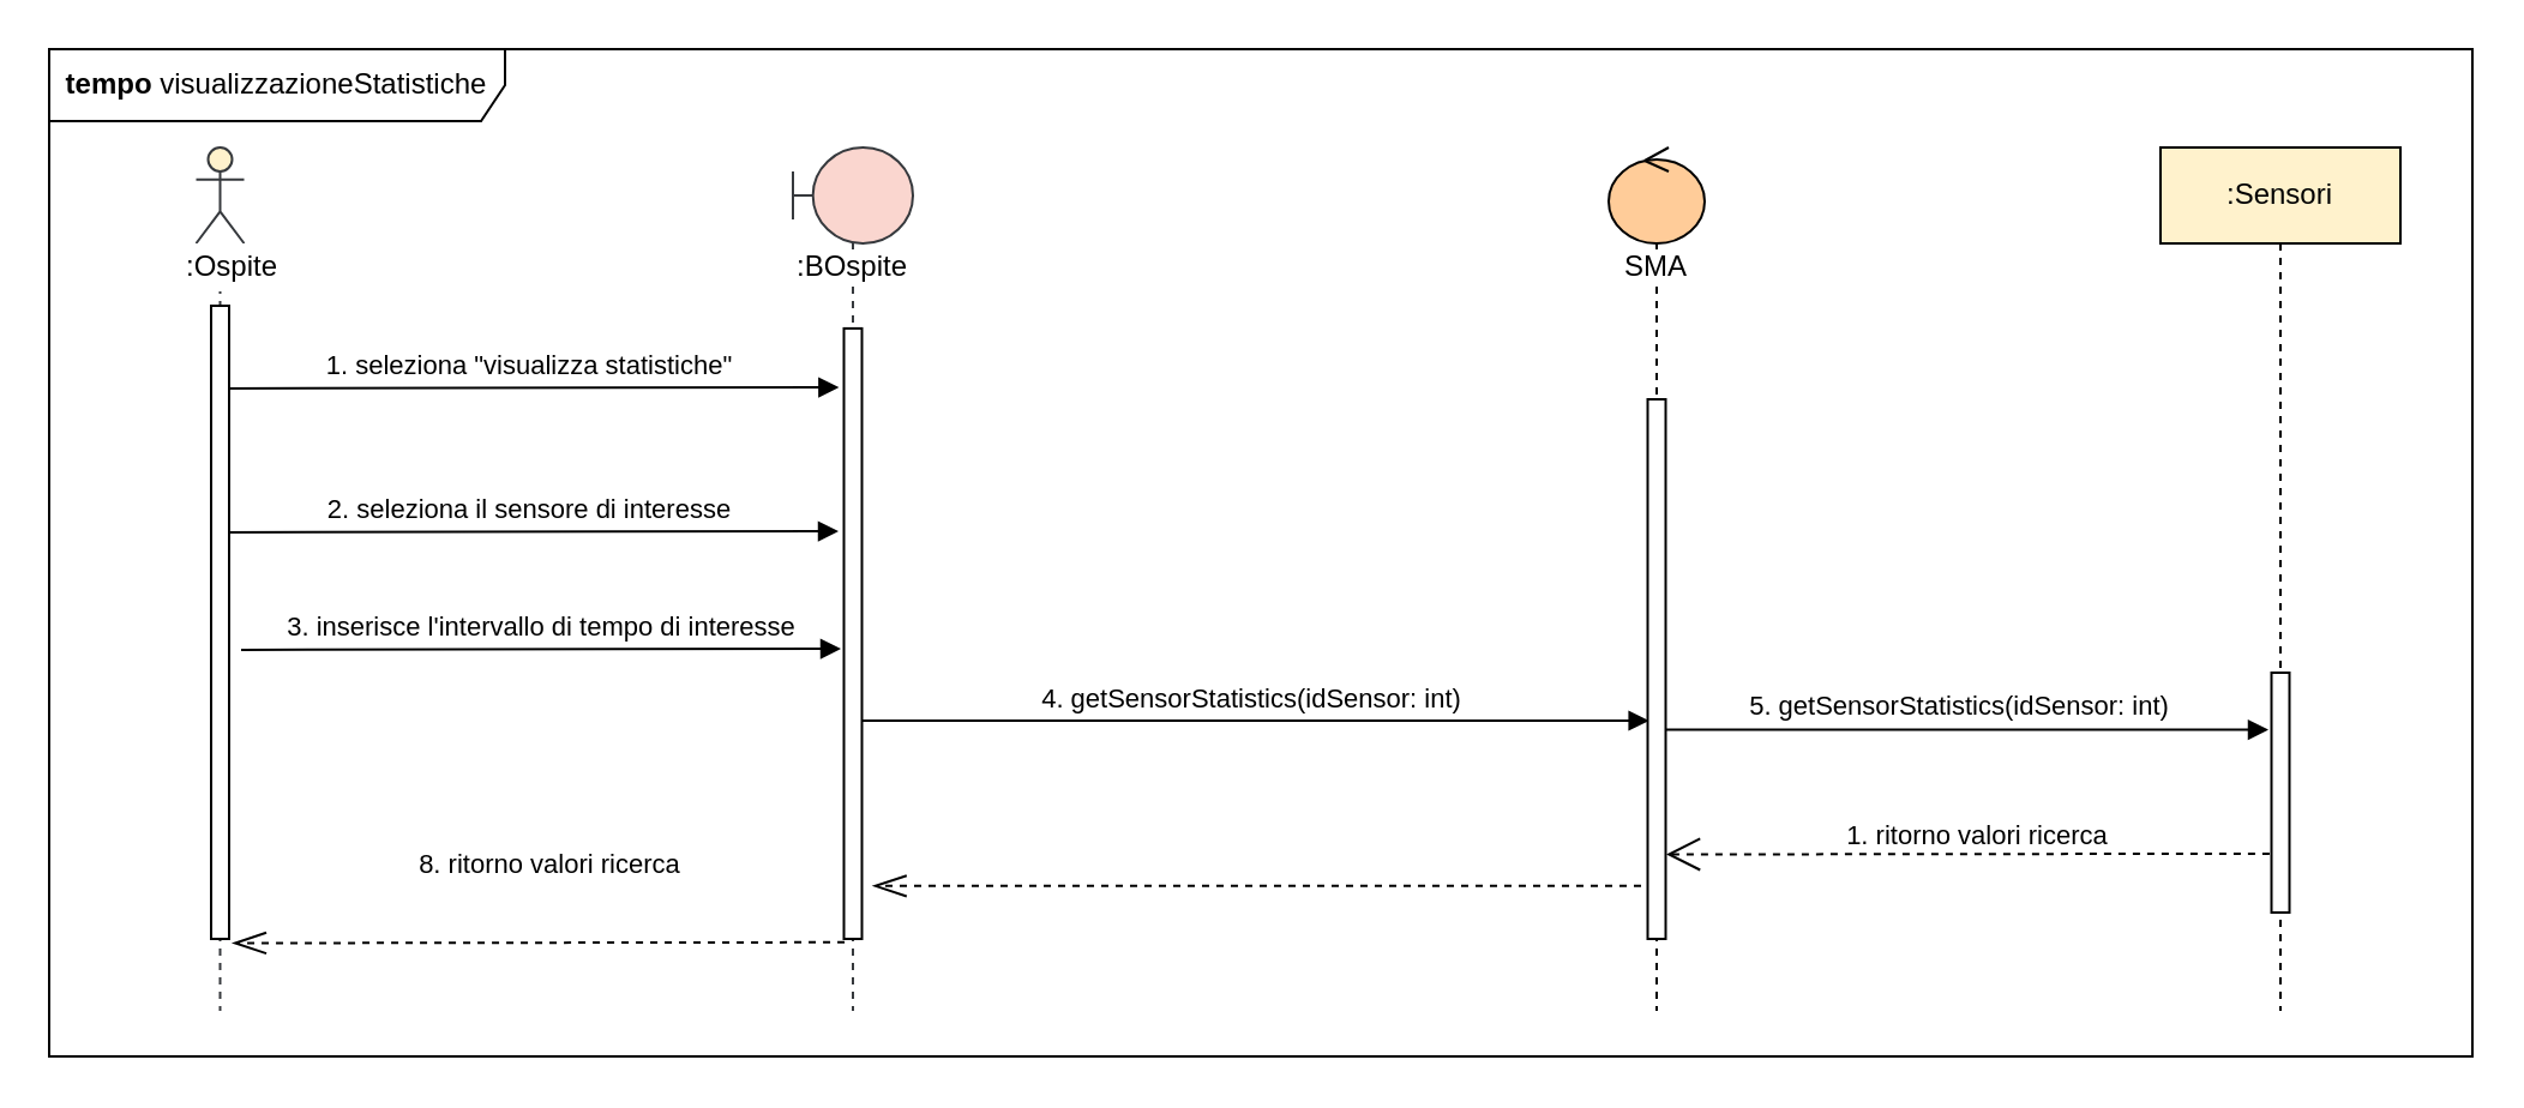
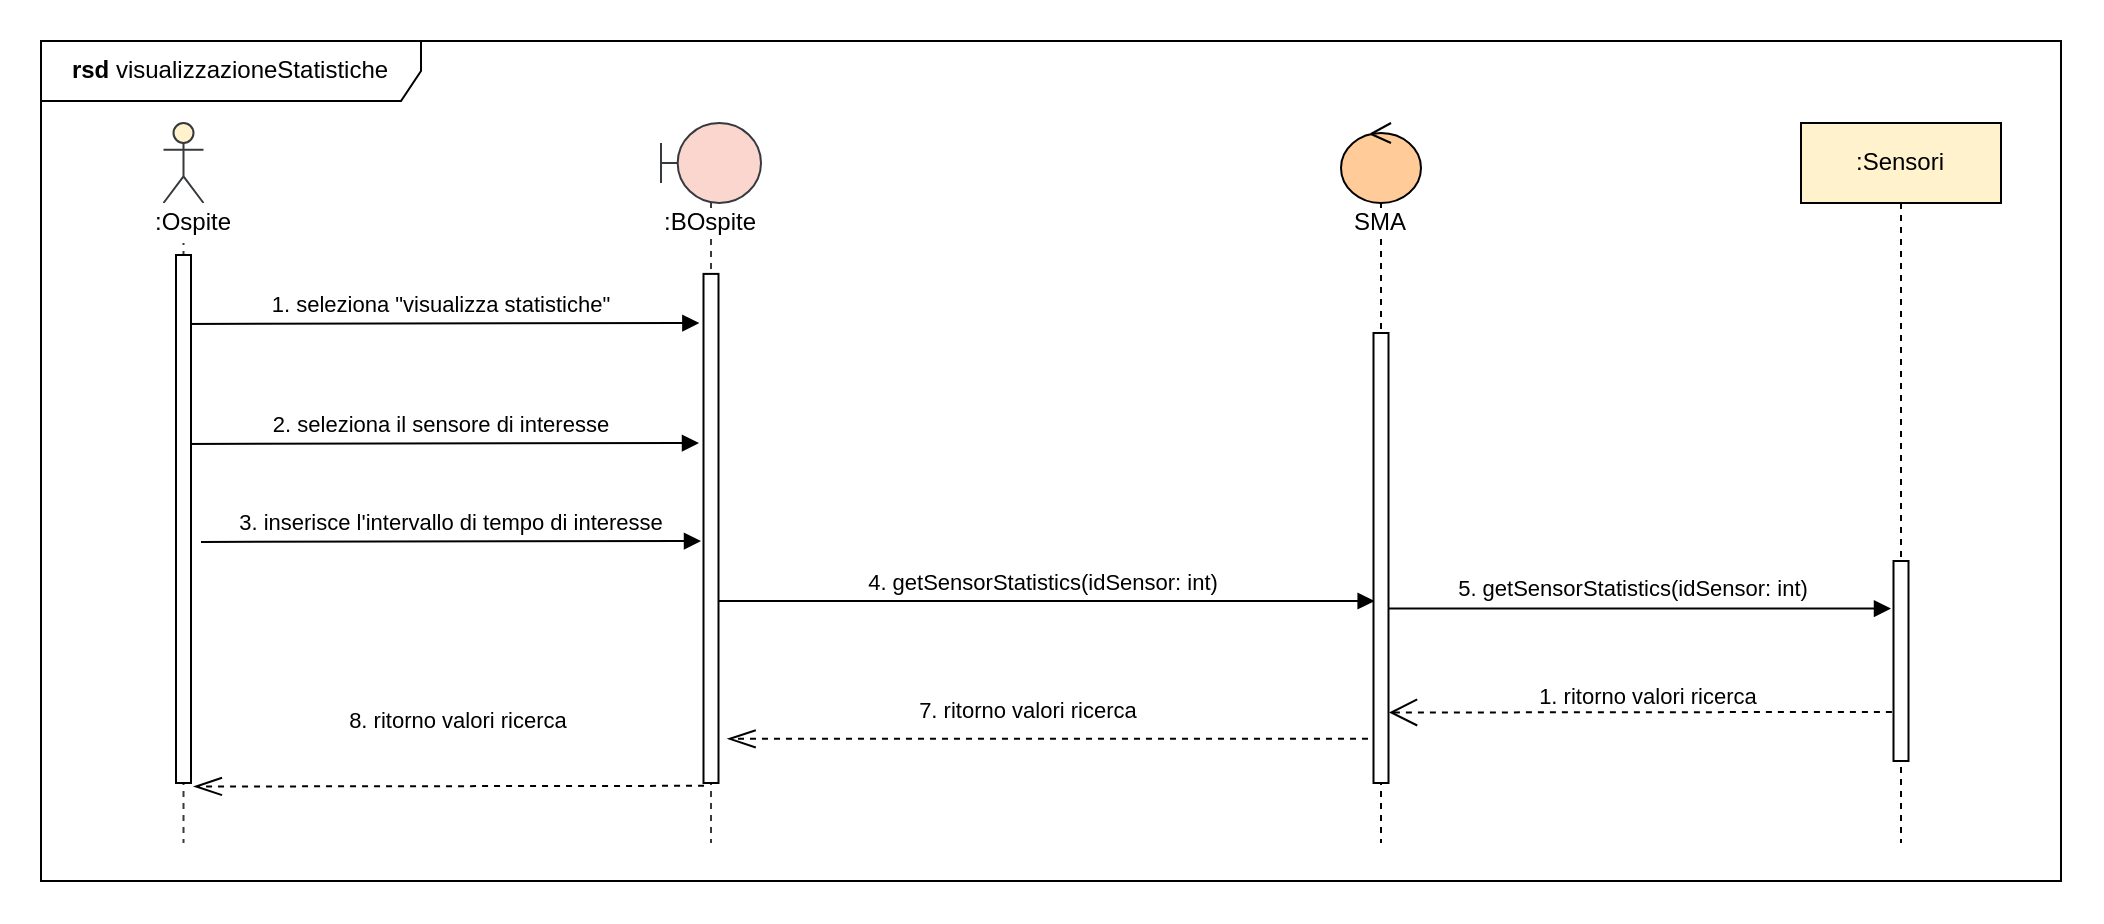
- <mxCell id="2" value="&lt;b&gt;tempo &lt;/b&gt;visualizzazioneStatistiche" style="shape=umlFrame;whiteSpace=wrap;html=1;fillColor=#ffffff;width=190;height=30;" parent="1" vertex="1"><mxGeometry x="20" y="20" width="1010" height="420" as="geometry" /></mxCell>
+ <mxCell id="2" value="&lt;b&gt;rsd &lt;/b&gt;visualizzazioneStatistiche" style="shape=umlFrame;whiteSpace=wrap;html=1;fillColor=#ffffff;width=190;height=30;" parent="1" vertex="1"><mxGeometry x="20" y="20" width="1010" height="420" as="geometry" /></mxCell>
+ <mxCell id="7" value="&lt;span style=&quot;font-size: 11px&quot;&gt;7. ritorno valori ricerca&amp;nbsp;&lt;/span&gt;" style="text;html=1;align=center;verticalAlign=middle;resizable=0;points=[];autosize=1;" parent="1" vertex="1"><mxGeometry x="450" y="344.76" width="130" height="20" as="geometry" /></mxCell>
